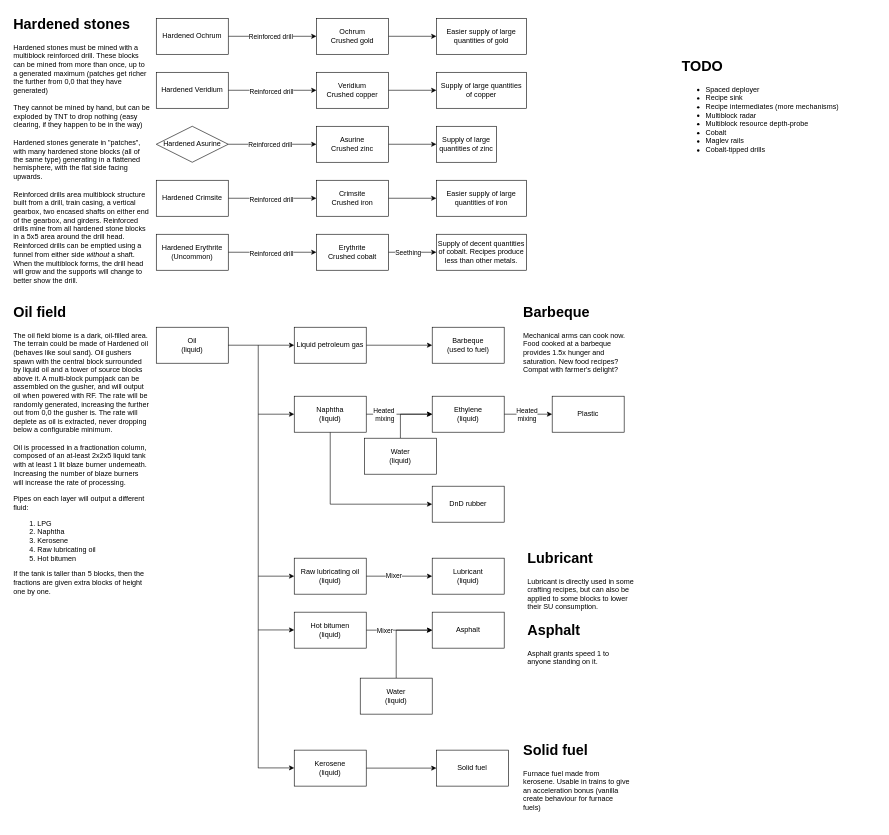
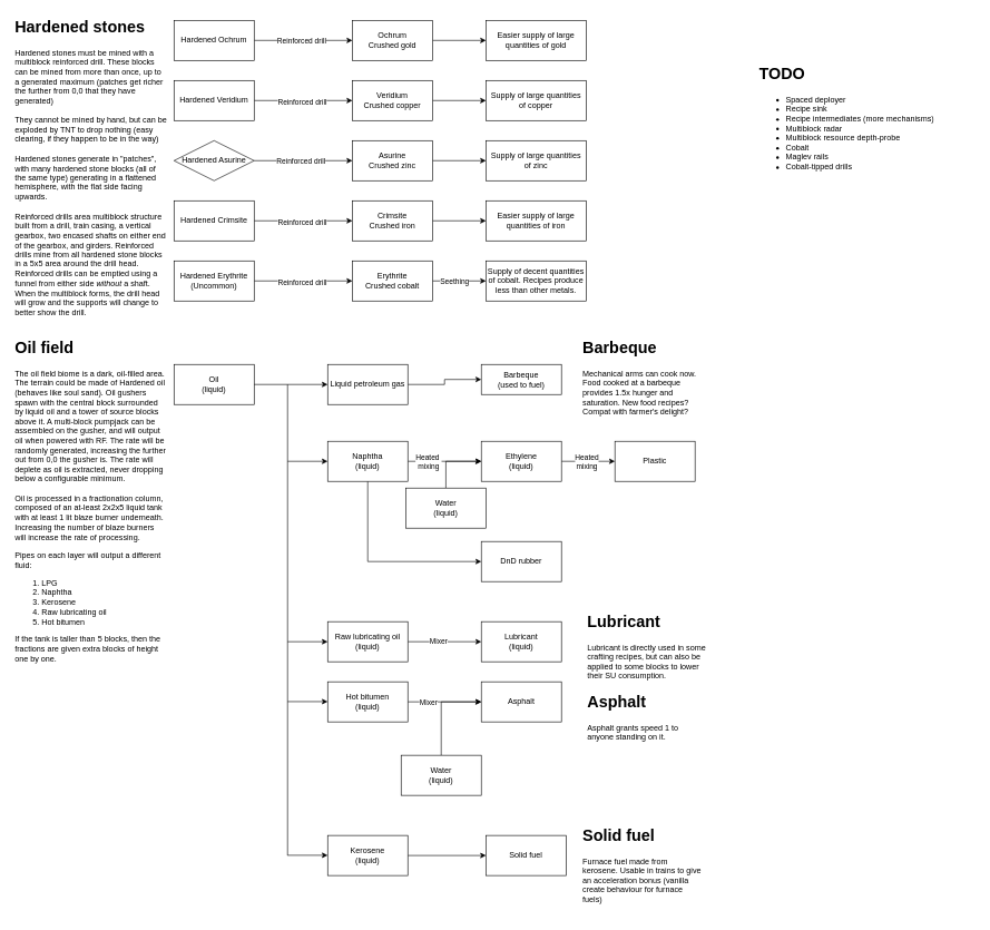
- <mxCell id="20" value="Supply of large quantities of zinc" style="rounded=0;whiteSpace=wrap;html=1;" vertex="1" parent="1"><mxGeometry x="727" y="210" width="100" height="60" as="geometry" /></mxCell>
+ <mxCell id="20" value="Supply of large quantities of zinc" style="rounded=0;whiteSpace=wrap;html=1;" vertex="1" parent="1"><mxGeometry x="727" y="210" width="150" height="60" as="geometry" /></mxCell>
- <mxCell id="43" value="Barbeque&lt;div&gt;(used to fuel)&lt;/div&gt;" style="rounded=0;whiteSpace=wrap;html=1;" vertex="1" parent="1"><mxGeometry x="720" y="545" width="120" height="60" as="geometry" /></mxCell>
+ <mxCell id="43" value="Barbeque&lt;div&gt;(used to fuel)&lt;/div&gt;" style="rounded=0;whiteSpace=wrap;html=1;" vertex="1" parent="1"><mxGeometry x="720" y="545" width="120" height="45" as="geometry" /></mxCell>
